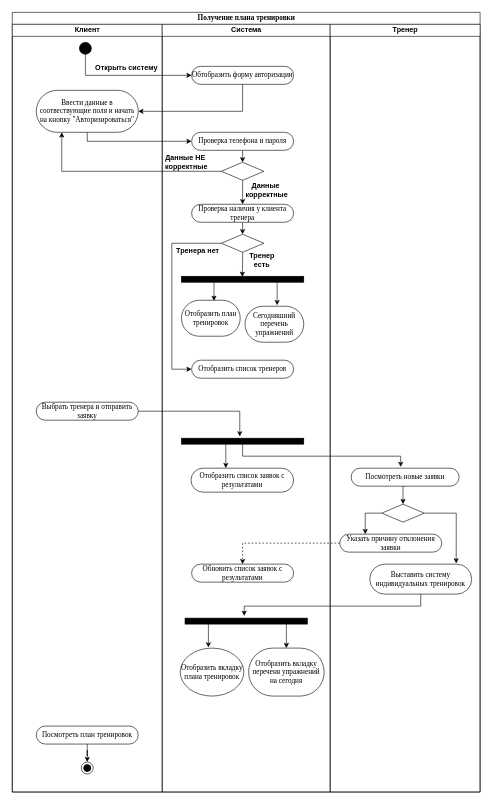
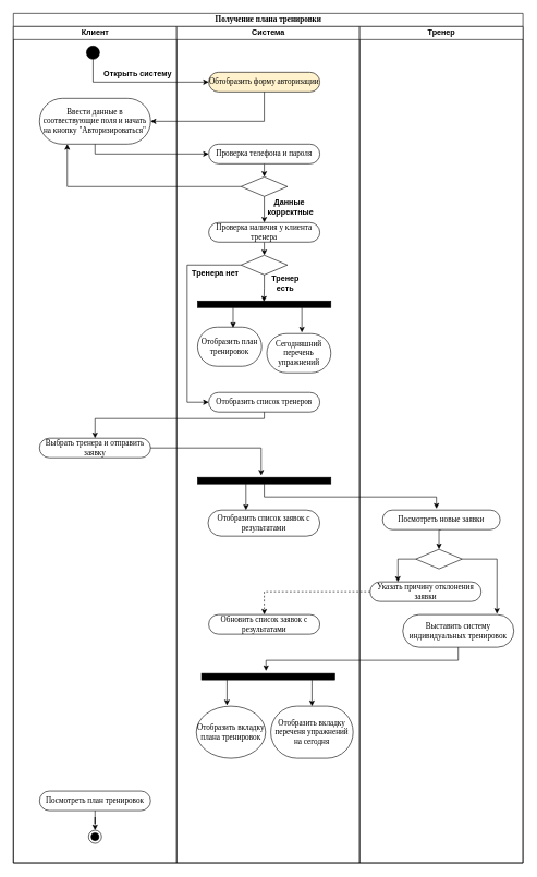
- <mxCell id="12" value="Обтобразить форму авторизации" style="rounded=1;whiteSpace=wrap;html=1;shadow=0;comic=0;labelBackgroundColor=none;strokeWidth=1;fontFamily=Verdana;fontSize=12;align=center;arcSize=50;" vertex="1" parent="11"><mxGeometry x="49" y="70" width="170" height="30" as="geometry" /></mxCell>
+ <mxCell id="12" value="Обтобразить форму авторизации" style="rounded=1;whiteSpace=wrap;html=1;shadow=0;comic=0;labelBackgroundColor=none;strokeWidth=1;fontFamily=Verdana;fontSize=12;align=center;arcSize=50;fillColor=#fff2cc;" vertex="1" parent="11"><mxGeometry x="49" y="70" width="170" height="30" as="geometry" /></mxCell>
- <mxCell id="21" value="Данные НЕ&amp;nbsp;&lt;div&gt;корректные&lt;/div&gt;" style="text;align=center;fontStyle=1;verticalAlign=middle;spacingLeft=3;spacingRight=3;strokeColor=none;rotatable=0;points=[[0,0.5],[1,0.5]];portConstraint=eastwest;html=1;" vertex="1" parent="11"><mxGeometry y="216" width="80" height="26" as="geometry" /></mxCell>
+ <mxCell id="54" style="edgeStyle=orthogonalEdgeStyle;rounded=0;orthogonalLoop=1;jettySize=auto;html=1;entryX=0.5;entryY=0;entryDx=0;entryDy=0;" edge="1" parent="2" source="30" target="7"><mxGeometry relative="1" as="geometry"><Array as="points"><mxPoint x="384" y="620" /><mxPoint x="125" y="620" /></Array></mxGeometry></mxCell>
